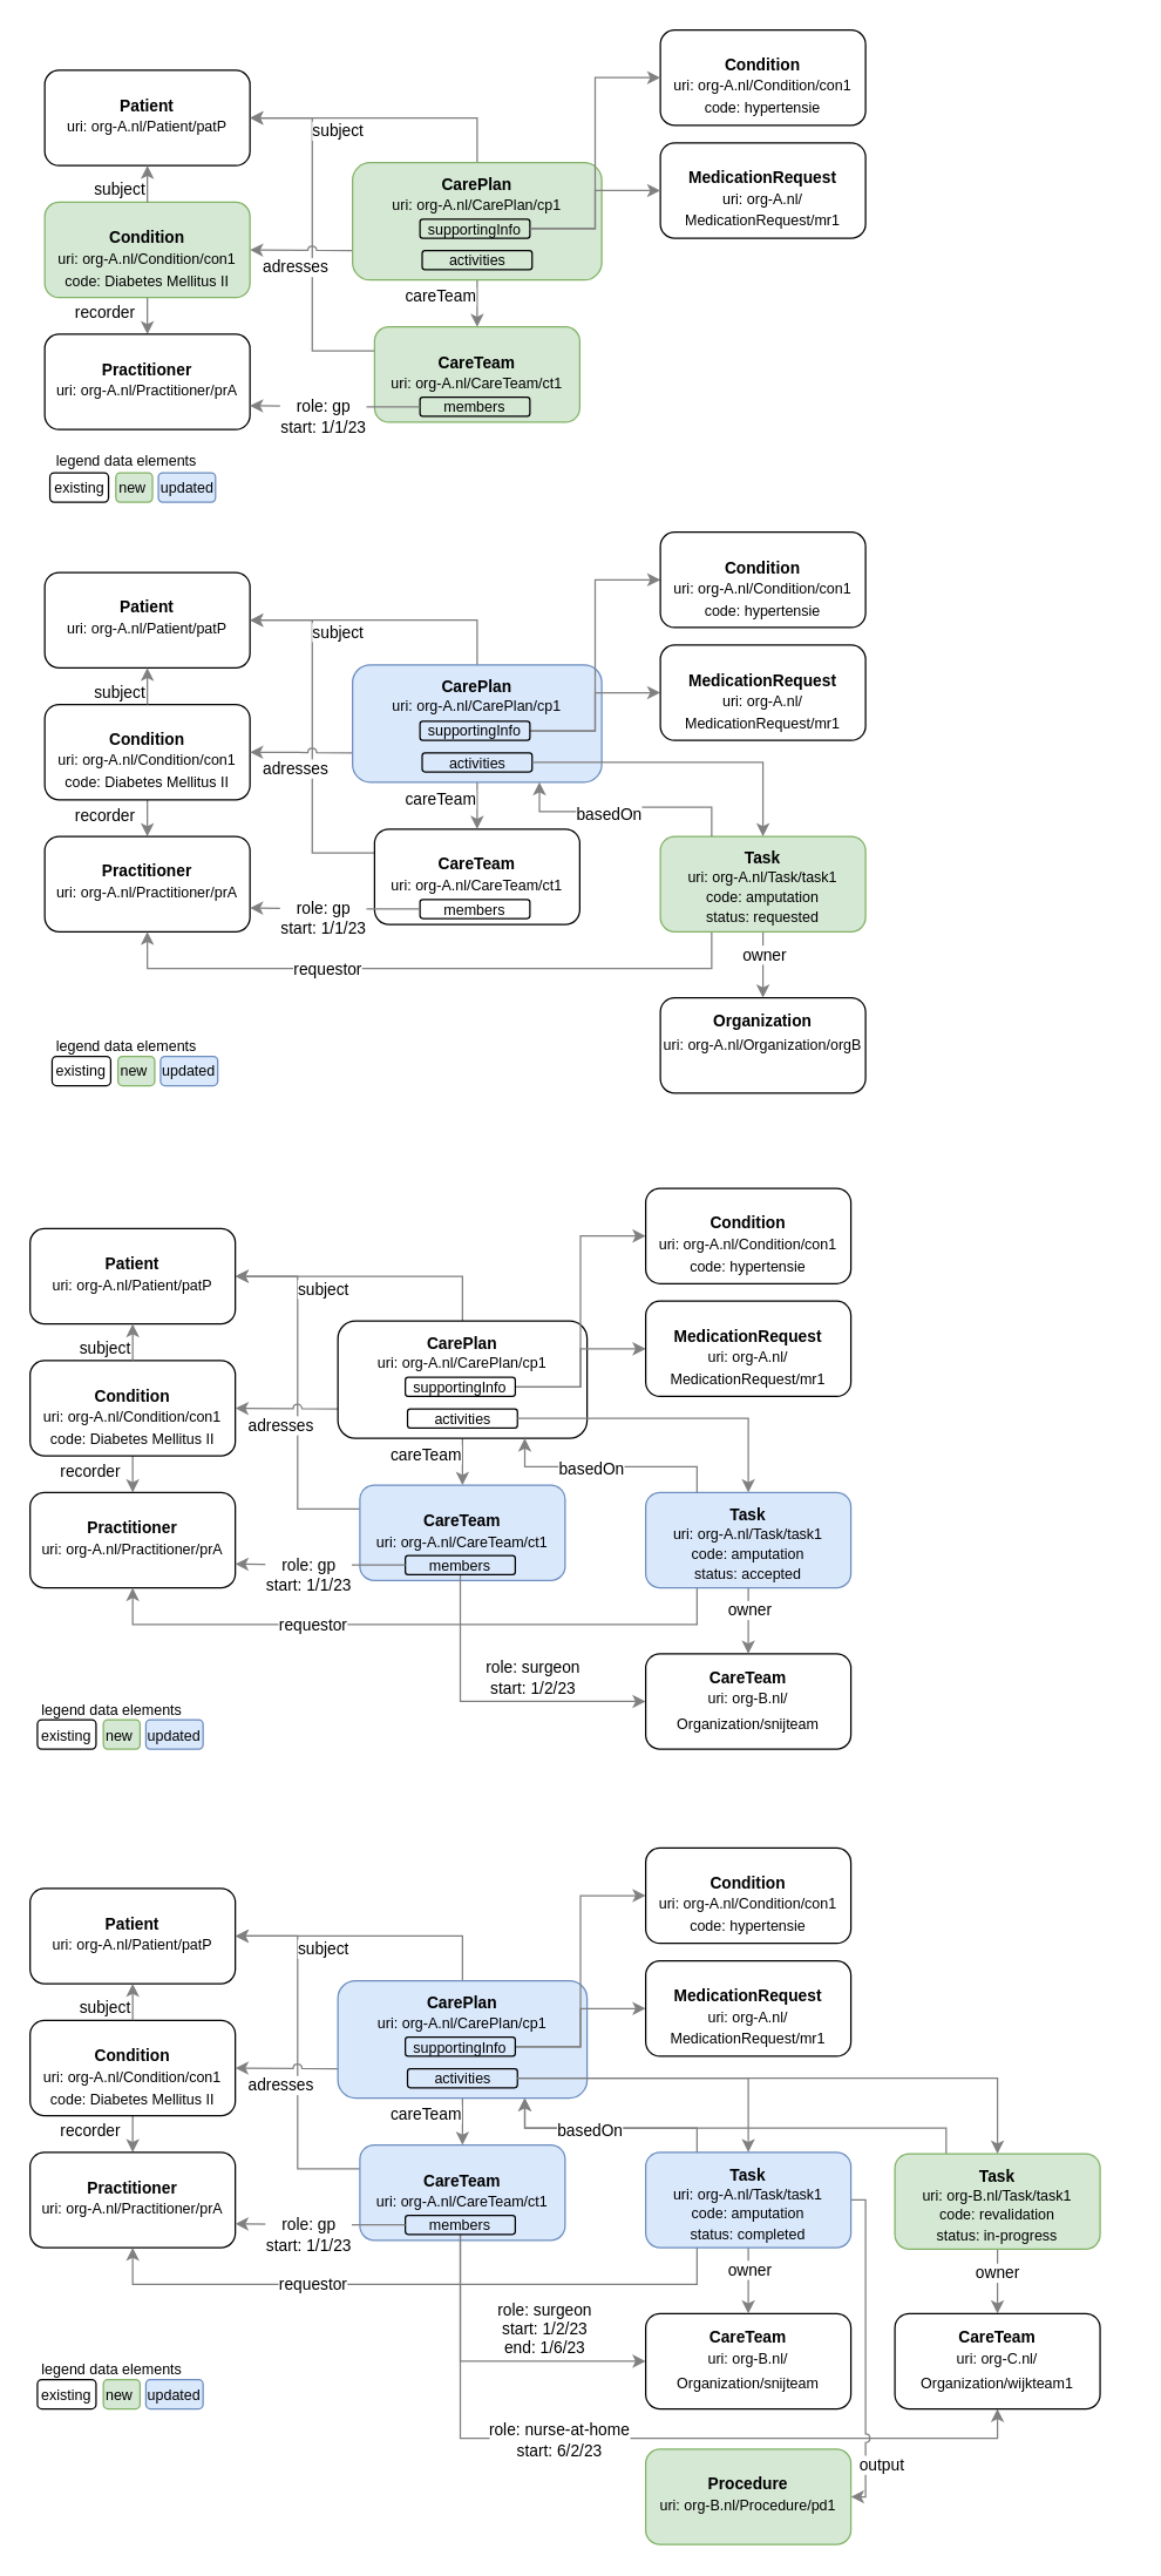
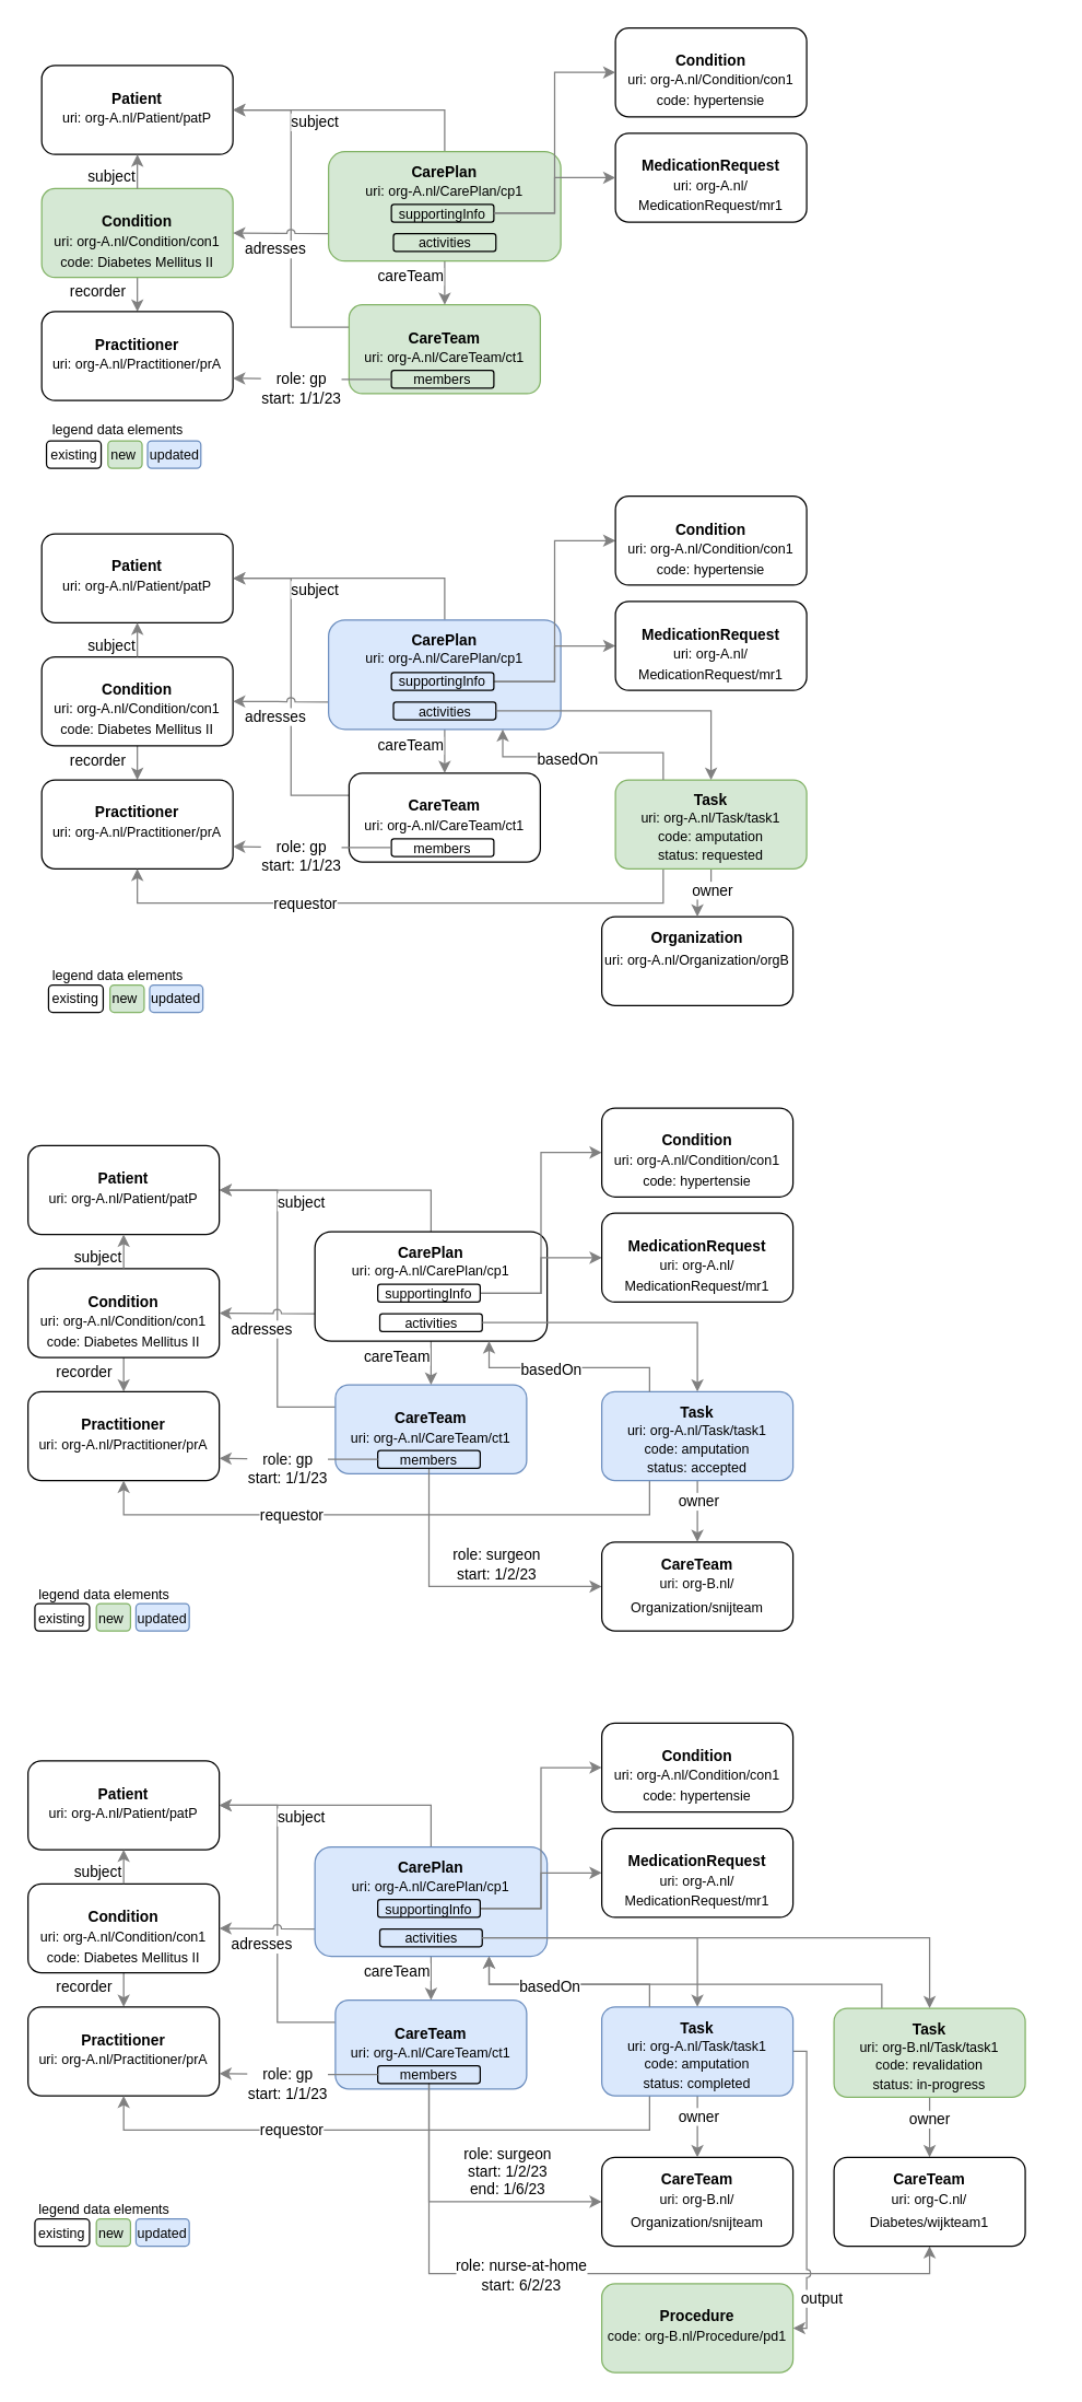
- <mxCell id="29" value="&lt;b style=&quot;border-color: var(--border-color); font-size: 11px;&quot;&gt;Organization&lt;/b&gt;&lt;font style=&quot;border-color: var(--border-color); font-size: 11px;&quot; color=&quot;#808080&quot;&gt;&lt;br style=&quot;border-color: var(--border-color);&quot;&gt;&lt;/font&gt;&lt;font style=&quot;font-size: 10px;&quot;&gt;uri: org-A.nl/Organization/orgB&lt;/font&gt;&lt;span style=&quot;font-size: 14px;&quot;&gt;&lt;br&gt;&lt;/span&gt;" style="rounded=1;whiteSpace=wrap;html=1;verticalAlign=top;spacingTop=2;" parent="1" vertex="1"><mxGeometry x="450" y="680" width="140" height="65" as="geometry" /></mxCell>
+ <mxCell id="29" value="&lt;b style=&quot;border-color: var(--border-color); font-size: 11px;&quot;&gt;Organization&lt;/b&gt;&lt;font style=&quot;border-color: var(--border-color); font-size: 11px;&quot; color=&quot;#808080&quot;&gt;&lt;br style=&quot;border-color: var(--border-color);&quot;&gt;&lt;/font&gt;&lt;font style=&quot;font-size: 10px;&quot;&gt;uri: org-A.nl/Organization/orgB&lt;/font&gt;&lt;span style=&quot;font-size: 14px;&quot;&gt;&lt;br&gt;&lt;/span&gt;" style="rounded=1;whiteSpace=wrap;html=1;verticalAlign=top;spacingTop=2;" parent="1" vertex="1"><mxGeometry x="440" y="670" width="140" height="65" as="geometry" /></mxCell>
- <mxCell id="135" value="&lt;b style=&quot;border-color: var(--border-color); font-size: 11px;&quot;&gt;CareTeam&lt;/b&gt;&lt;font style=&quot;border-color: var(--border-color); font-size: 11px;&quot; color=&quot;#808080&quot;&gt;&lt;br style=&quot;border-color: var(--border-color);&quot;&gt;&lt;/font&gt;&lt;font style=&quot;border-color: var(--border-color); font-size: 10px;&quot;&gt;uri: org-C.nl/ Organization/wijkteam1&lt;/font&gt;&lt;span style=&quot;font-size: 14px;&quot;&gt;&lt;br&gt;&lt;/span&gt;" style="rounded=1;whiteSpace=wrap;html=1;verticalAlign=top;spacingTop=2;" parent="1" vertex="1"><mxGeometry x="610" y="1577.5" width="140" height="65" as="geometry" /></mxCell>
+ <mxCell id="135" value="&lt;b style=&quot;border-color: var(--border-color); font-size: 11px;&quot;&gt;CareTeam&lt;/b&gt;&lt;font style=&quot;border-color: var(--border-color); font-size: 11px;&quot; color=&quot;#808080&quot;&gt;&lt;br style=&quot;border-color: var(--border-color);&quot;&gt;&lt;/font&gt;&lt;font style=&quot;border-color: var(--border-color); font-size: 10px;&quot;&gt;uri: org-C.nl/ Diabetes/wijkteam1&lt;/font&gt;&lt;span style=&quot;font-size: 14px;&quot;&gt;&lt;br&gt;&lt;/span&gt;" style="rounded=1;whiteSpace=wrap;html=1;verticalAlign=top;spacingTop=2;" parent="1" vertex="1"><mxGeometry x="610" y="1577.5" width="140" height="65" as="geometry" /></mxCell>
- <mxCell id="136" value="&lt;b style=&quot;border-color: var(--border-color); font-size: 11px;&quot;&gt;Procedure&lt;/b&gt;&lt;font style=&quot;border-color: var(--border-color); font-size: 11px;&quot; color=&quot;#808080&quot;&gt;&lt;br style=&quot;border-color: var(--border-color);&quot;&gt;&lt;/font&gt;&lt;font style=&quot;border-color: var(--border-color); font-size: 10px;&quot;&gt;uri: org-B.nl/Procedure/pd1&lt;/font&gt;" style="rounded=1;whiteSpace=wrap;html=1;verticalAlign=top;spacingTop=10;fillColor=#d5e8d4;strokeColor=#82b366;" parent="1" vertex="1"><mxGeometry x="440" y="1670" width="140" height="65" as="geometry" /></mxCell>
+ <mxCell id="136" value="&lt;b style=&quot;border-color: var(--border-color); font-size: 11px;&quot;&gt;Procedure&lt;/b&gt;&lt;font style=&quot;border-color: var(--border-color); font-size: 11px;&quot; color=&quot;#808080&quot;&gt;&lt;br style=&quot;border-color: var(--border-color);&quot;&gt;&lt;/font&gt;&lt;font style=&quot;border-color: var(--border-color); font-size: 10px;&quot;&gt;code: org-B.nl/Procedure/pd1&lt;/font&gt;" style="rounded=1;whiteSpace=wrap;html=1;verticalAlign=top;spacingTop=10;fillColor=#d5e8d4;strokeColor=#82b366;" parent="1" vertex="1"><mxGeometry x="440" y="1670" width="140" height="65" as="geometry" /></mxCell>
